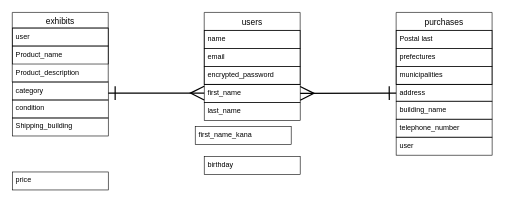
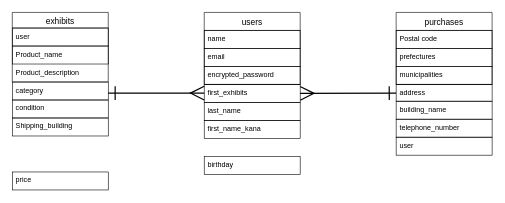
- <mxCell id="11" value="Postal last" style="text;strokeColor=default;fillColor=none;spacingLeft=4;spacingRight=4;overflow=hidden;rotatable=0;points=[[0,0.5],[1,0.5]];portConstraint=eastwest;fontSize=12;strokeWidth=1;perimeterSpacing=0;" parent="10" vertex="1"><mxGeometry y="30" width="160" height="30" as="geometry" /></mxCell>
+ <mxCell id="11" value="Postal code" style="text;strokeColor=default;fillColor=none;spacingLeft=4;spacingRight=4;overflow=hidden;rotatable=0;points=[[0,0.5],[1,0.5]];portConstraint=eastwest;fontSize=12;strokeWidth=1;perimeterSpacing=0;" parent="10" vertex="1"><mxGeometry y="30" width="160" height="30" as="geometry" /></mxCell>
- <mxCell id="14" value="first_name" style="text;strokeColor=default;fillColor=none;spacingLeft=4;spacingRight=4;overflow=hidden;rotatable=0;points=[[0,0.5],[1,0.5]];portConstraint=eastwest;fontSize=12;shadow=0;" parent="1" vertex="1"><mxGeometry x="340" y="140" width="160" height="30" as="geometry" /></mxCell>
+ <mxCell id="14" value="first_exhibits" style="text;strokeColor=default;fillColor=none;spacingLeft=4;spacingRight=4;overflow=hidden;rotatable=0;points=[[0,0.5],[1,0.5]];portConstraint=eastwest;fontSize=12;shadow=0;" parent="1" vertex="1"><mxGeometry x="340" y="140" width="160" height="30" as="geometry" /></mxCell>
- <mxCell id="16" value="first_name_kana" style="text;strokeColor=default;fillColor=none;spacingLeft=4;spacingRight=4;overflow=hidden;rotatable=0;points=[[0,0.5],[1,0.5]];portConstraint=eastwest;fontSize=12;shadow=0;" parent="1" vertex="1"><mxGeometry x="325" y="210" width="160" height="30" as="geometry" /></mxCell>
+ <mxCell id="16" value="first_name_kana" style="text;strokeColor=default;fillColor=none;spacingLeft=4;spacingRight=4;overflow=hidden;rotatable=0;points=[[0,0.5],[1,0.5]];portConstraint=eastwest;fontSize=12;shadow=0;" parent="1" vertex="1"><mxGeometry x="340" y="200" width="160" height="30" as="geometry" /></mxCell>
